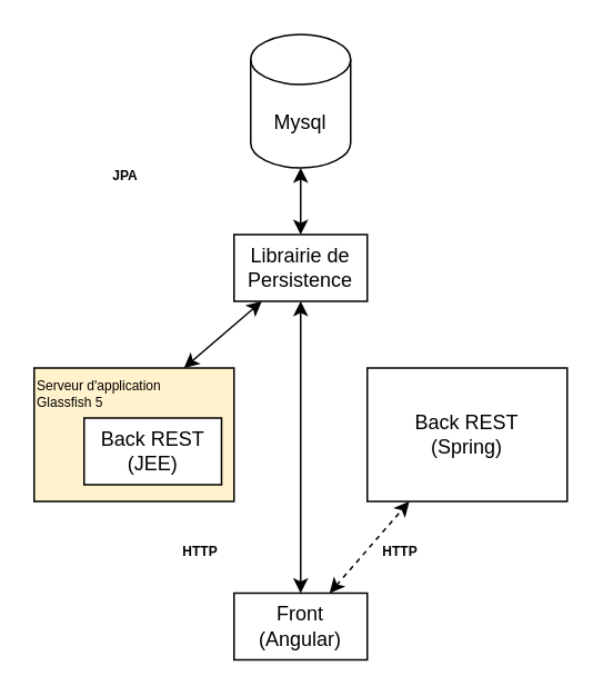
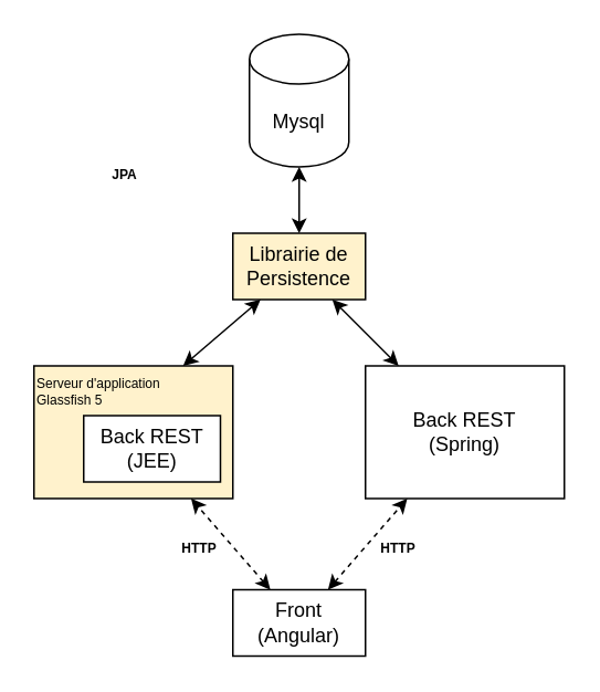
- <mxCell id="14" value="Librairie de Persistence" style="rounded=0;whiteSpace=wrap;html=1;" parent="1" vertex="1"><mxGeometry x="140" y="140" width="80" height="40" as="geometry" /></mxCell>
+ <mxCell id="14" value="Librairie de Persistence" style="rounded=0;whiteSpace=wrap;html=1;fillColor=#fff2cc;" parent="1" vertex="1"><mxGeometry x="140" y="140" width="80" height="40" as="geometry" /></mxCell>
- <mxCell id="15" value="" style="endArrow=classic;html=1;startArrow=classic;startFill=1;" parent="1" source="14" target="2" edge="1"><mxGeometry width="50" height="50" relative="1" as="geometry"><mxPoint x="190" y="150" as="sourcePoint" /><mxPoint x="190" y="110" as="targetPoint" /></mxGeometry></mxCell>
+ <mxCell id="15" value="" style="endArrow=classic;html=1;startArrow=classic;startFill=1;" parent="1" source="14" target="3" edge="1"><mxGeometry width="50" height="50" relative="1" as="geometry"><mxPoint x="190" y="150" as="sourcePoint" /><mxPoint x="190" y="110" as="targetPoint" /></mxGeometry></mxCell>
+ <mxCell id="6" value="" style="endArrow=classic;html=1;startArrow=classic;startFill=1;dashed=1;" parent="1" source="2" target="9" edge="1"><mxGeometry width="50" height="50" relative="1" as="geometry"><mxPoint x="-70" y="340" as="sourcePoint" /><mxPoint x="-20" y="290" as="targetPoint" /></mxGeometry></mxCell>
